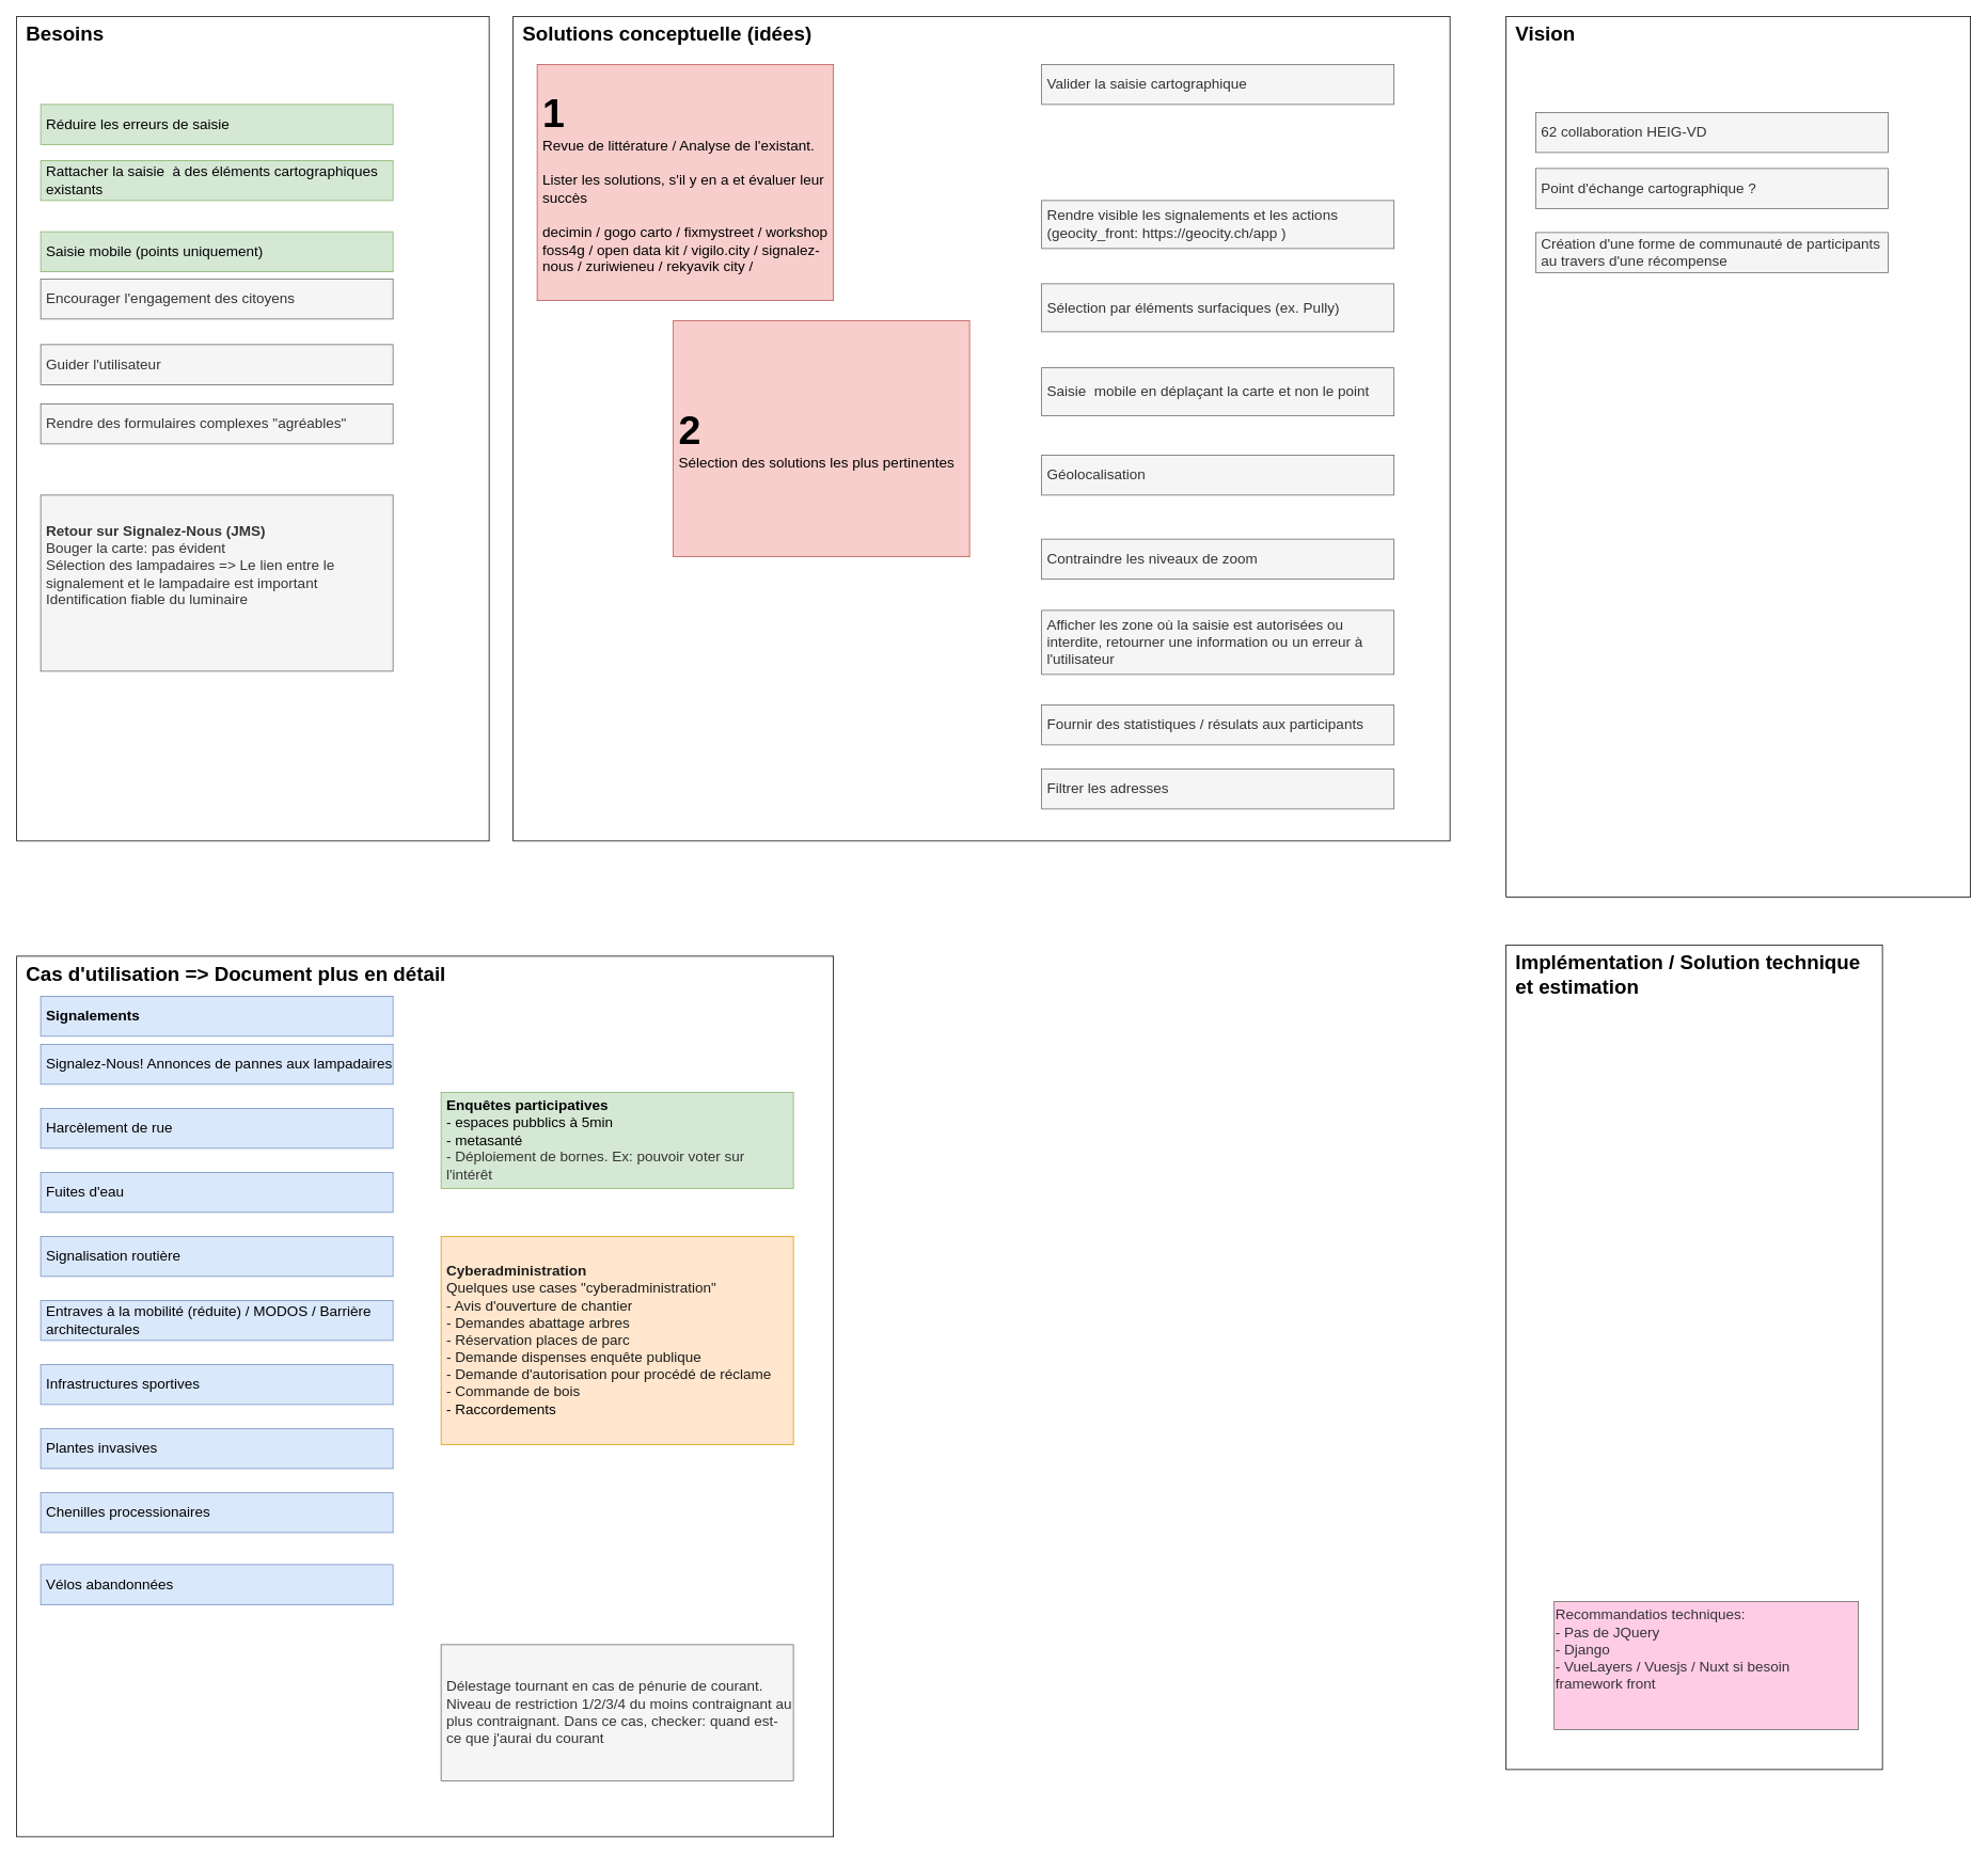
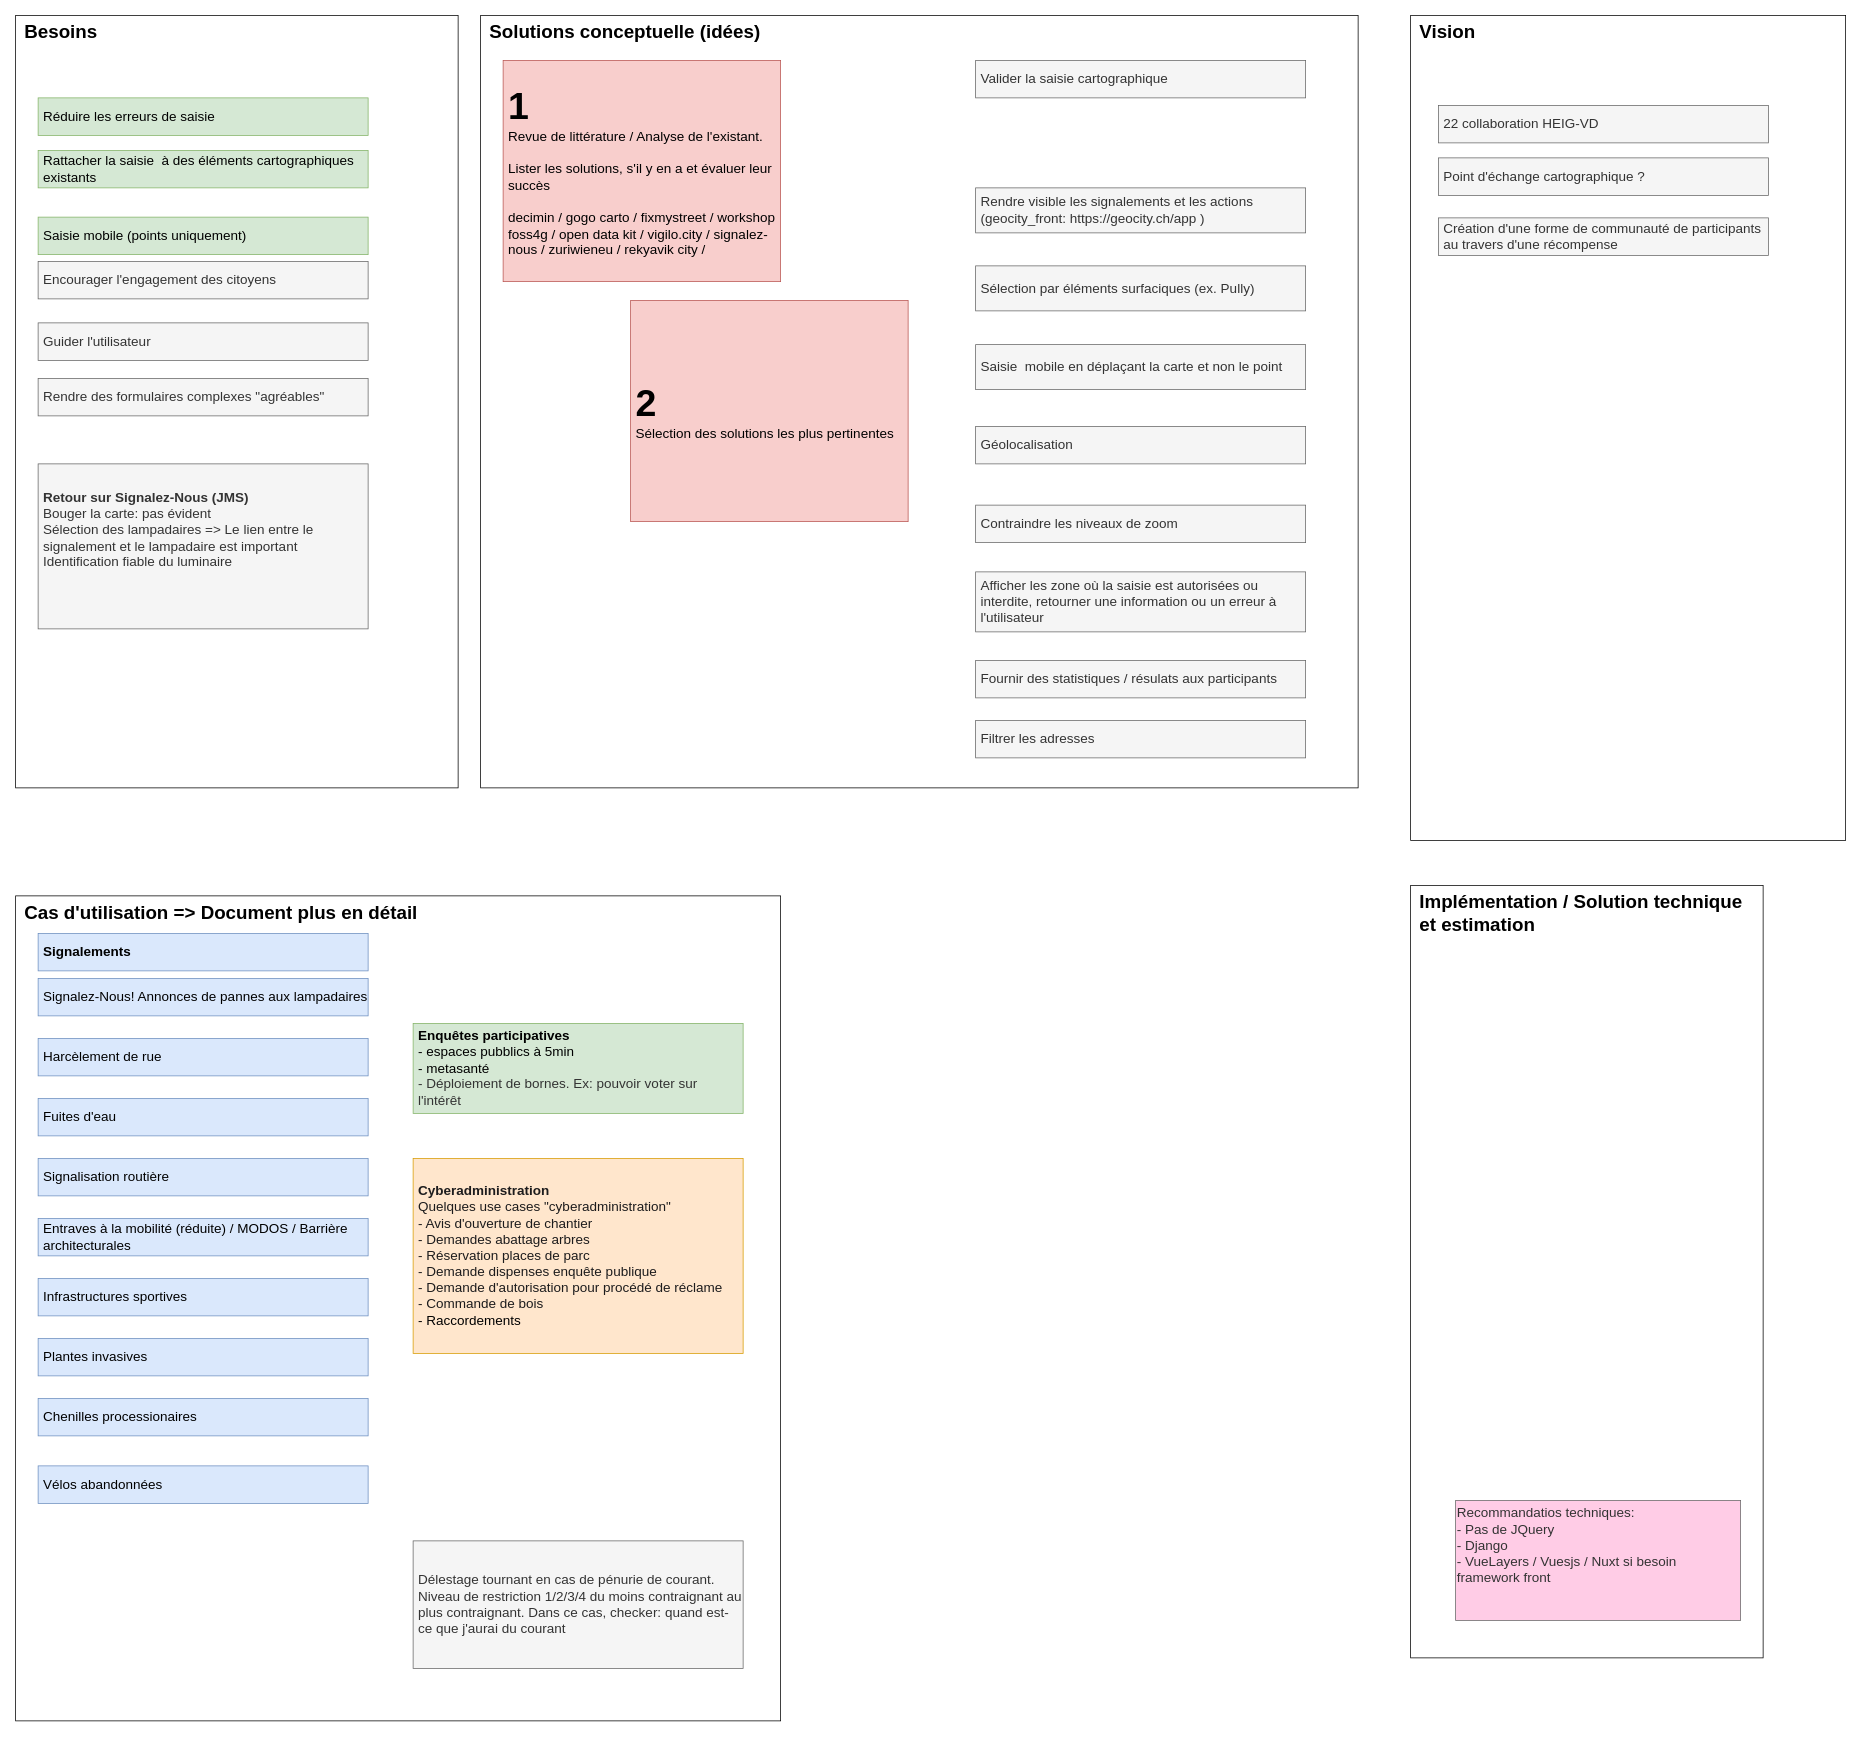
- <mxCell id="28" value="&lt;span style=&quot;font-size: 18px&quot;&gt;62 collaboration HEIG-VD&lt;/span&gt;" style="text;html=1;strokeColor=#666666;fillColor=#f5f5f5;align=left;verticalAlign=middle;whiteSpace=wrap;rounded=0;fontColor=#333333;spacingLeft=5;" parent="1" vertex="1"><mxGeometry x="1917" y="140" width="440" height="50" as="geometry" /></mxCell>
+ <mxCell id="28" value="&lt;span style=&quot;font-size: 18px&quot;&gt;22 collaboration HEIG-VD&lt;/span&gt;" style="text;html=1;strokeColor=#666666;fillColor=#f5f5f5;align=left;verticalAlign=middle;whiteSpace=wrap;rounded=0;fontColor=#333333;spacingLeft=5;" parent="1" vertex="1"><mxGeometry x="1917" y="140" width="440" height="50" as="geometry" /></mxCell>
